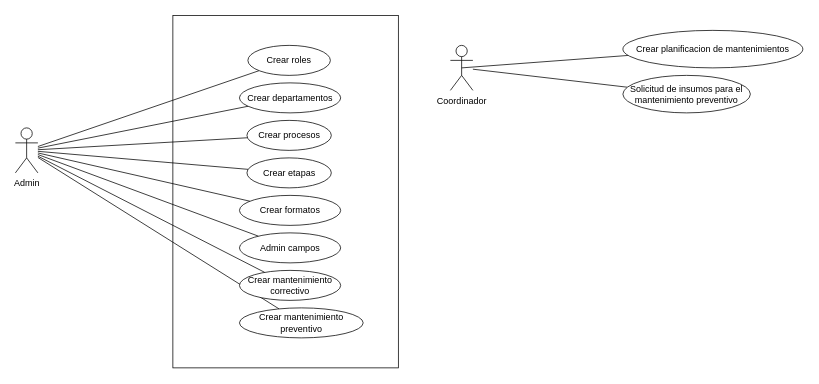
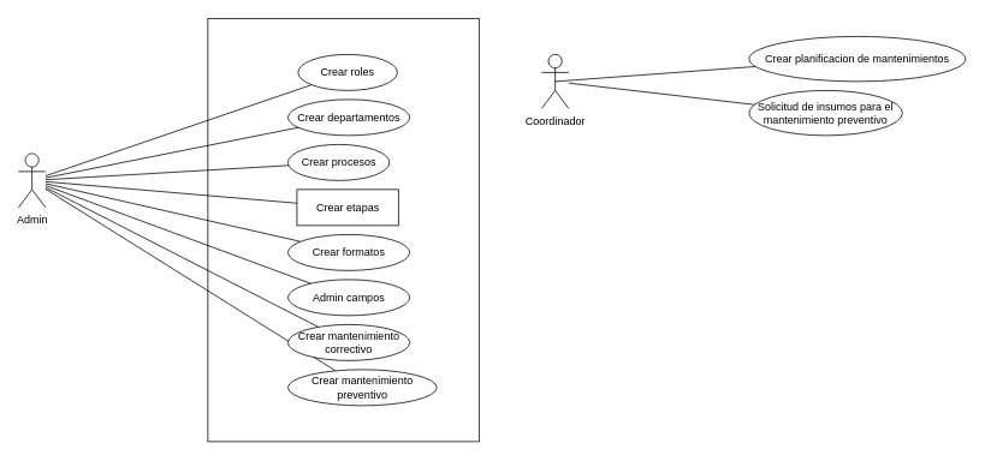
- <mxCell id="14" value="Crear procesos" style="ellipse;whiteSpace=wrap;html=1;" vertex="1" parent="1"><mxGeometry x="328.75" y="160" width="112.5" height="40" as="geometry" /></mxCell>
+ <mxCell id="14" value="Crear procesos" style="ellipse;whiteSpace=wrap;html=1;" vertex="1" parent="1"><mxGeometry x="318.75" y="160" width="112.5" height="40" as="geometry" /></mxCell>
- <mxCell id="15" value="Crear etapas" style="ellipse;whiteSpace=wrap;html=1;" vertex="1" parent="1"><mxGeometry x="328.75" y="210" width="112.5" height="40" as="geometry" /></mxCell>
+ <mxCell id="15" value="Crear etapas" style="whiteSpace=wrap;html=1;rounded=0;" vertex="1" parent="1"><mxGeometry x="328.75" y="210" width="112.5" height="40" as="geometry" /></mxCell>
